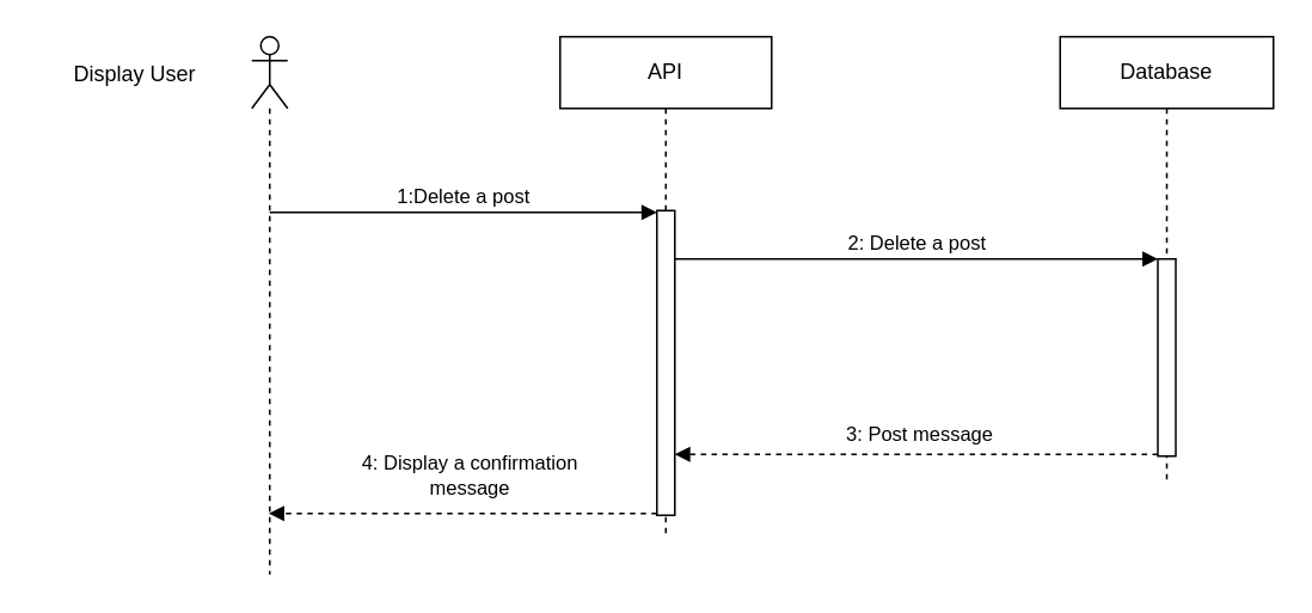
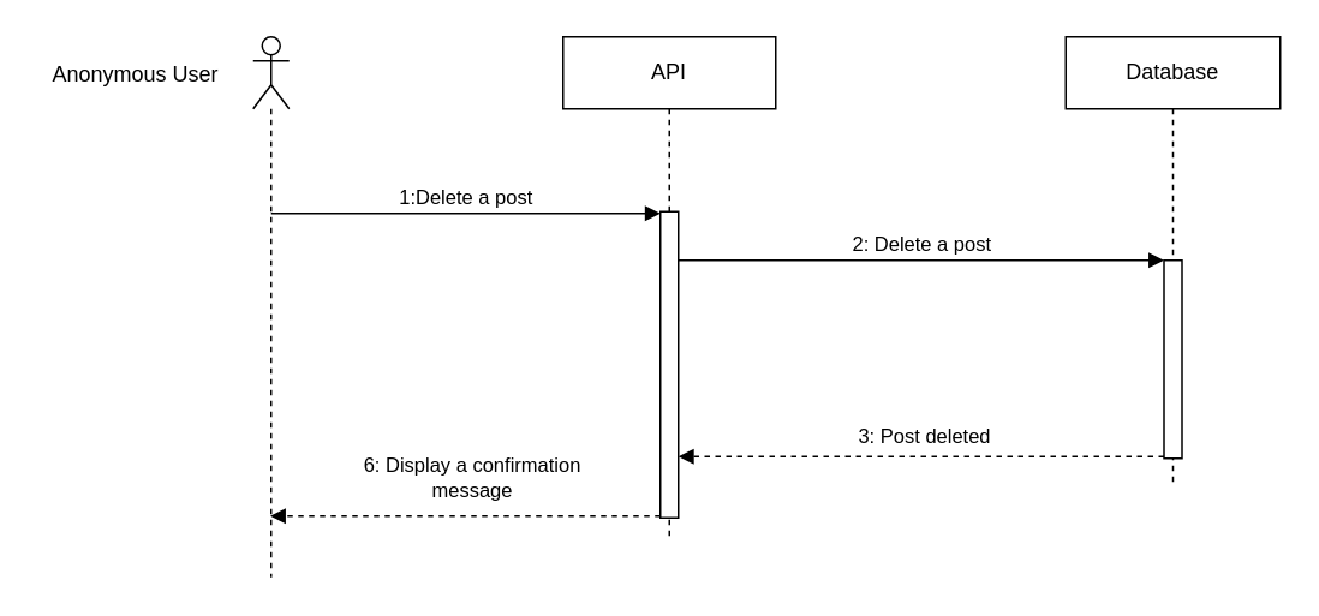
- <mxCell id="3" value="Display User" style="text;html=1;align=center;verticalAlign=middle;whiteSpace=wrap;rounded=0;" vertex="1" parent="1"><mxGeometry x="20" y="26" width="110" height="30" as="geometry" /></mxCell>
+ <mxCell id="3" value="Anonymous User" style="text;html=1;align=center;verticalAlign=middle;whiteSpace=wrap;rounded=0;" vertex="1" parent="1"><mxGeometry x="20" y="26" width="110" height="30" as="geometry" /></mxCell>
- <mxCell id="11" value="3: Post message" style="text;html=1;align=center;verticalAlign=middle;whiteSpace=wrap;rounded=0;fontSize=11;" vertex="1" parent="1"><mxGeometry x="460" y="227" width="106" height="30" as="geometry" /></mxCell>
+ <mxCell id="11" value="3: Post deleted" style="text;html=1;align=center;verticalAlign=middle;whiteSpace=wrap;rounded=0;fontSize=11;" vertex="1" parent="1"><mxGeometry x="460" y="227" width="106" height="30" as="geometry" /></mxCell>
- <mxCell id="12" value="4: Display a confirmation message" style="text;html=1;align=center;verticalAlign=middle;whiteSpace=wrap;rounded=0;fontSize=11;" vertex="1" parent="1"><mxGeometry x="200" y="250" width="124" height="30" as="geometry" /></mxCell>
+ <mxCell id="12" value="6: Display a confirmation message" style="text;html=1;align=center;verticalAlign=middle;whiteSpace=wrap;rounded=0;fontSize=11;" vertex="1" parent="1"><mxGeometry x="200" y="250" width="124" height="30" as="geometry" /></mxCell>
